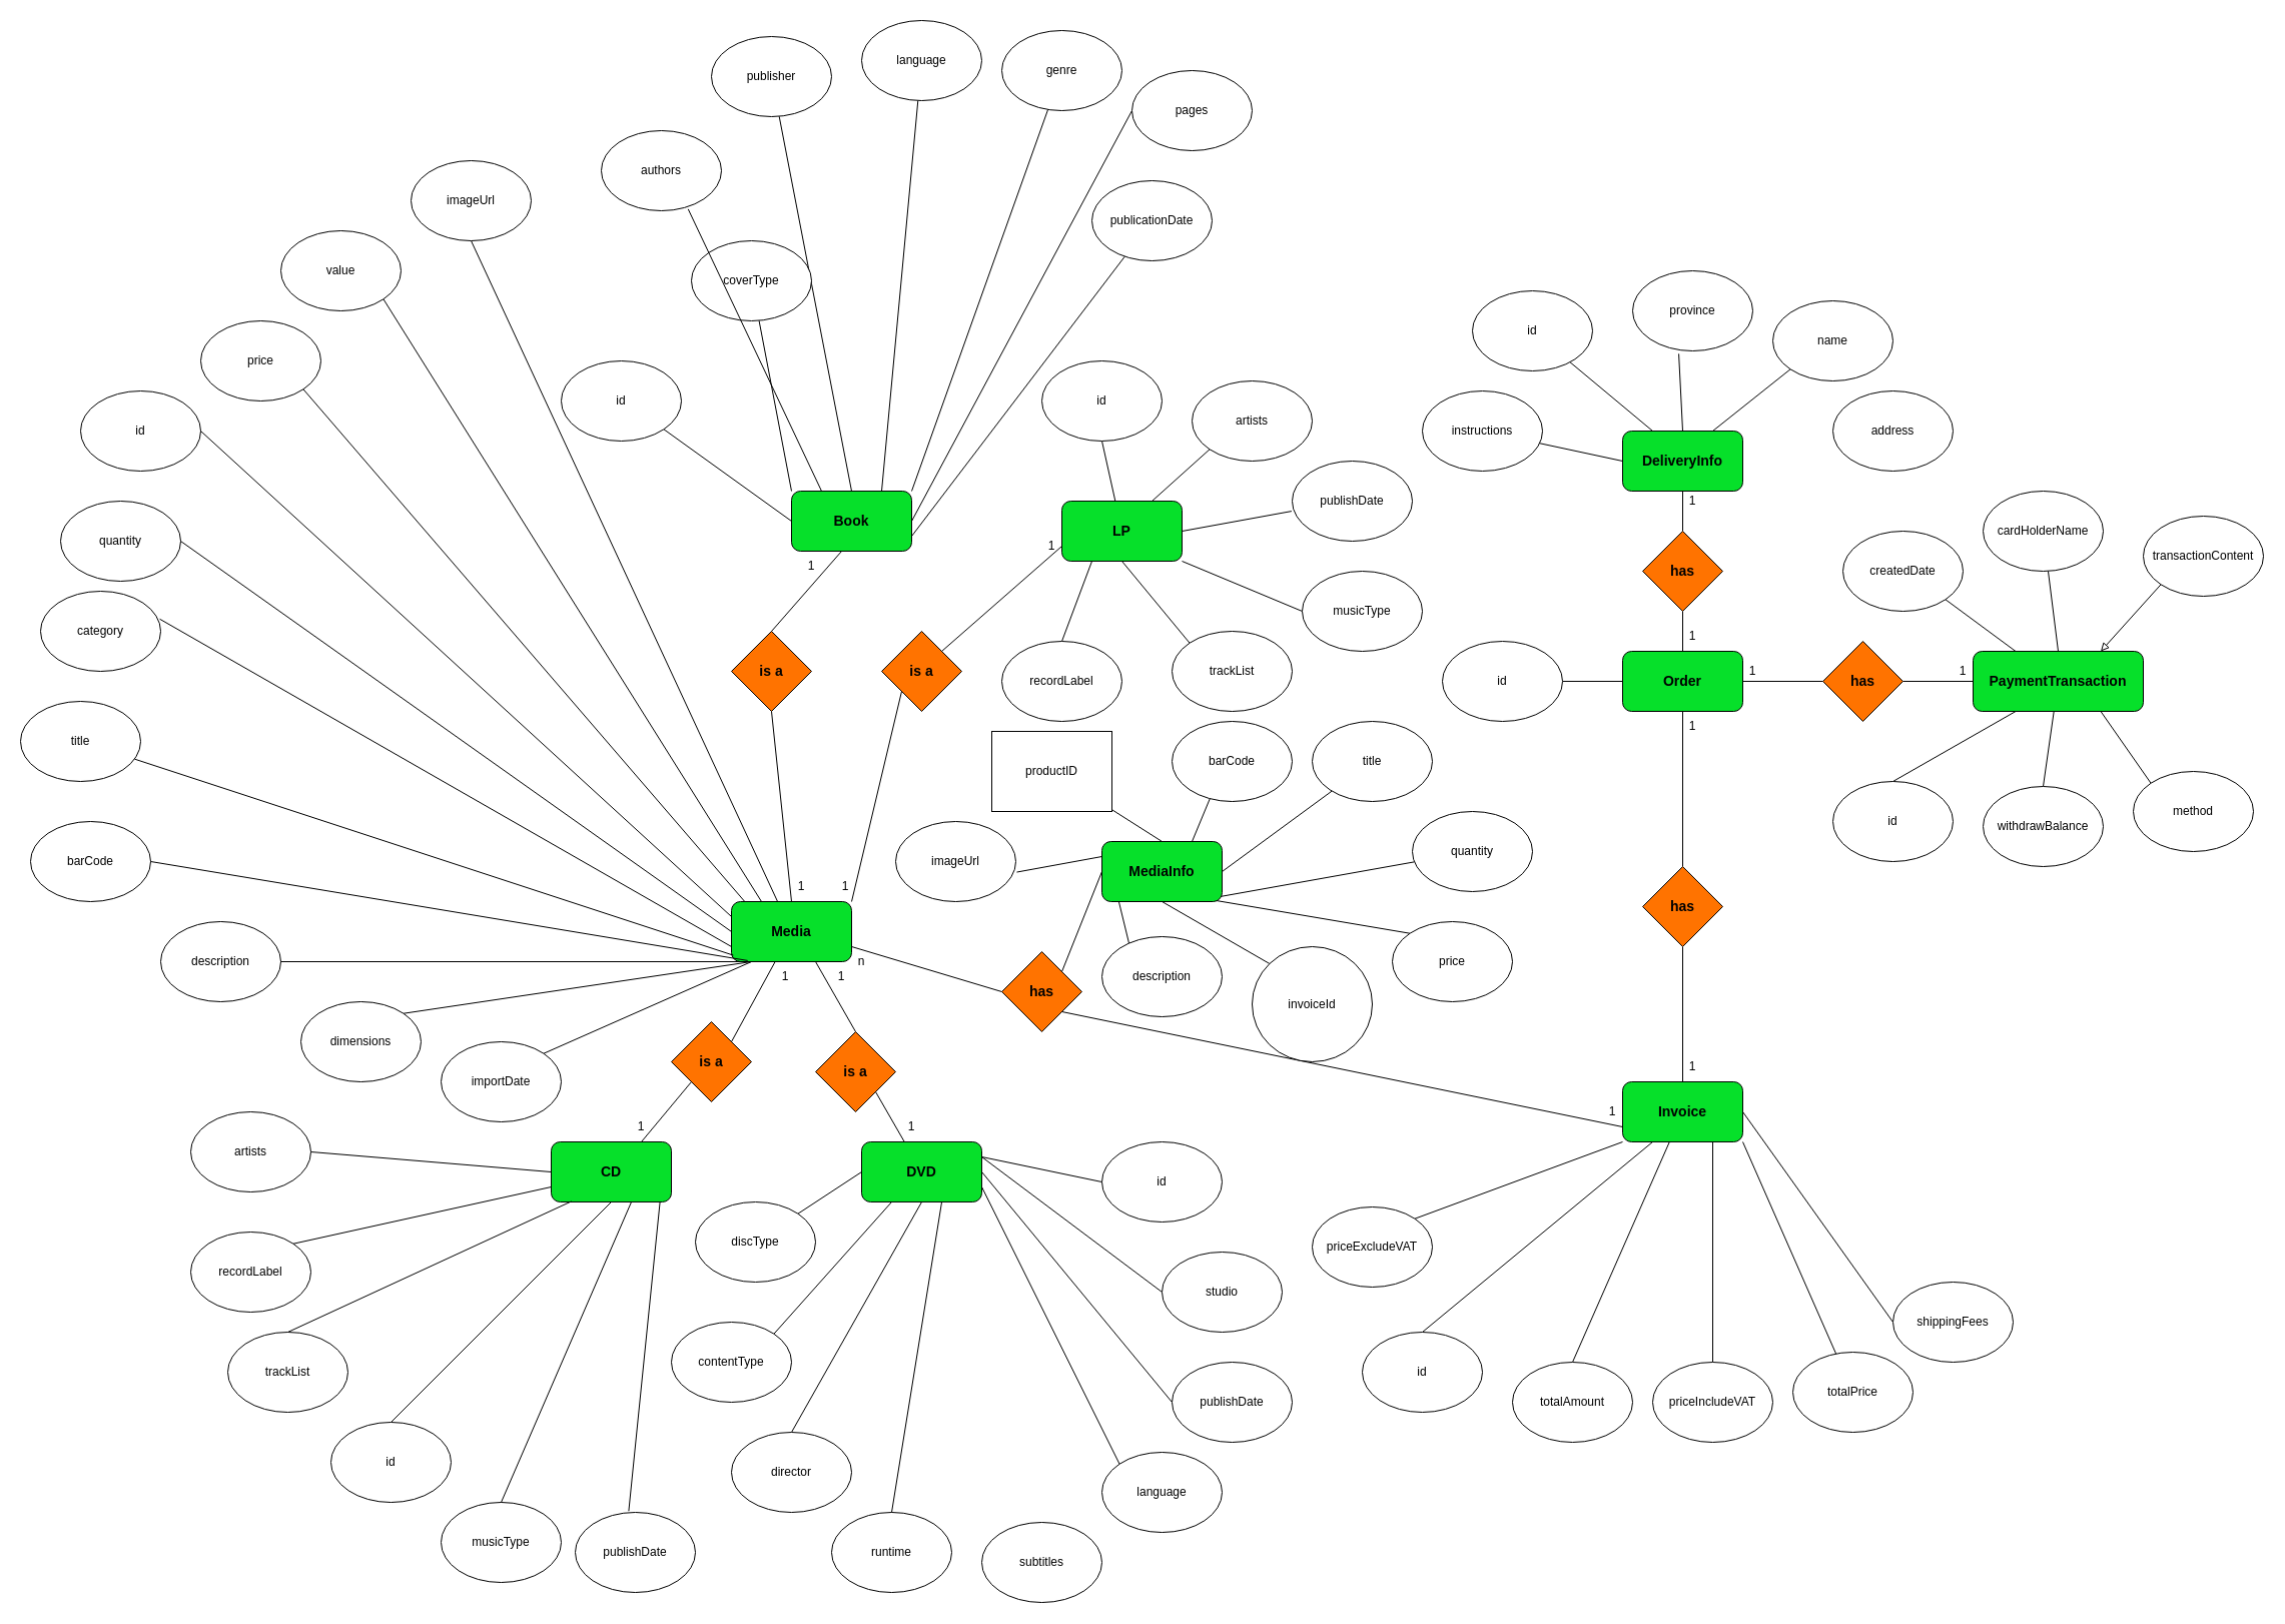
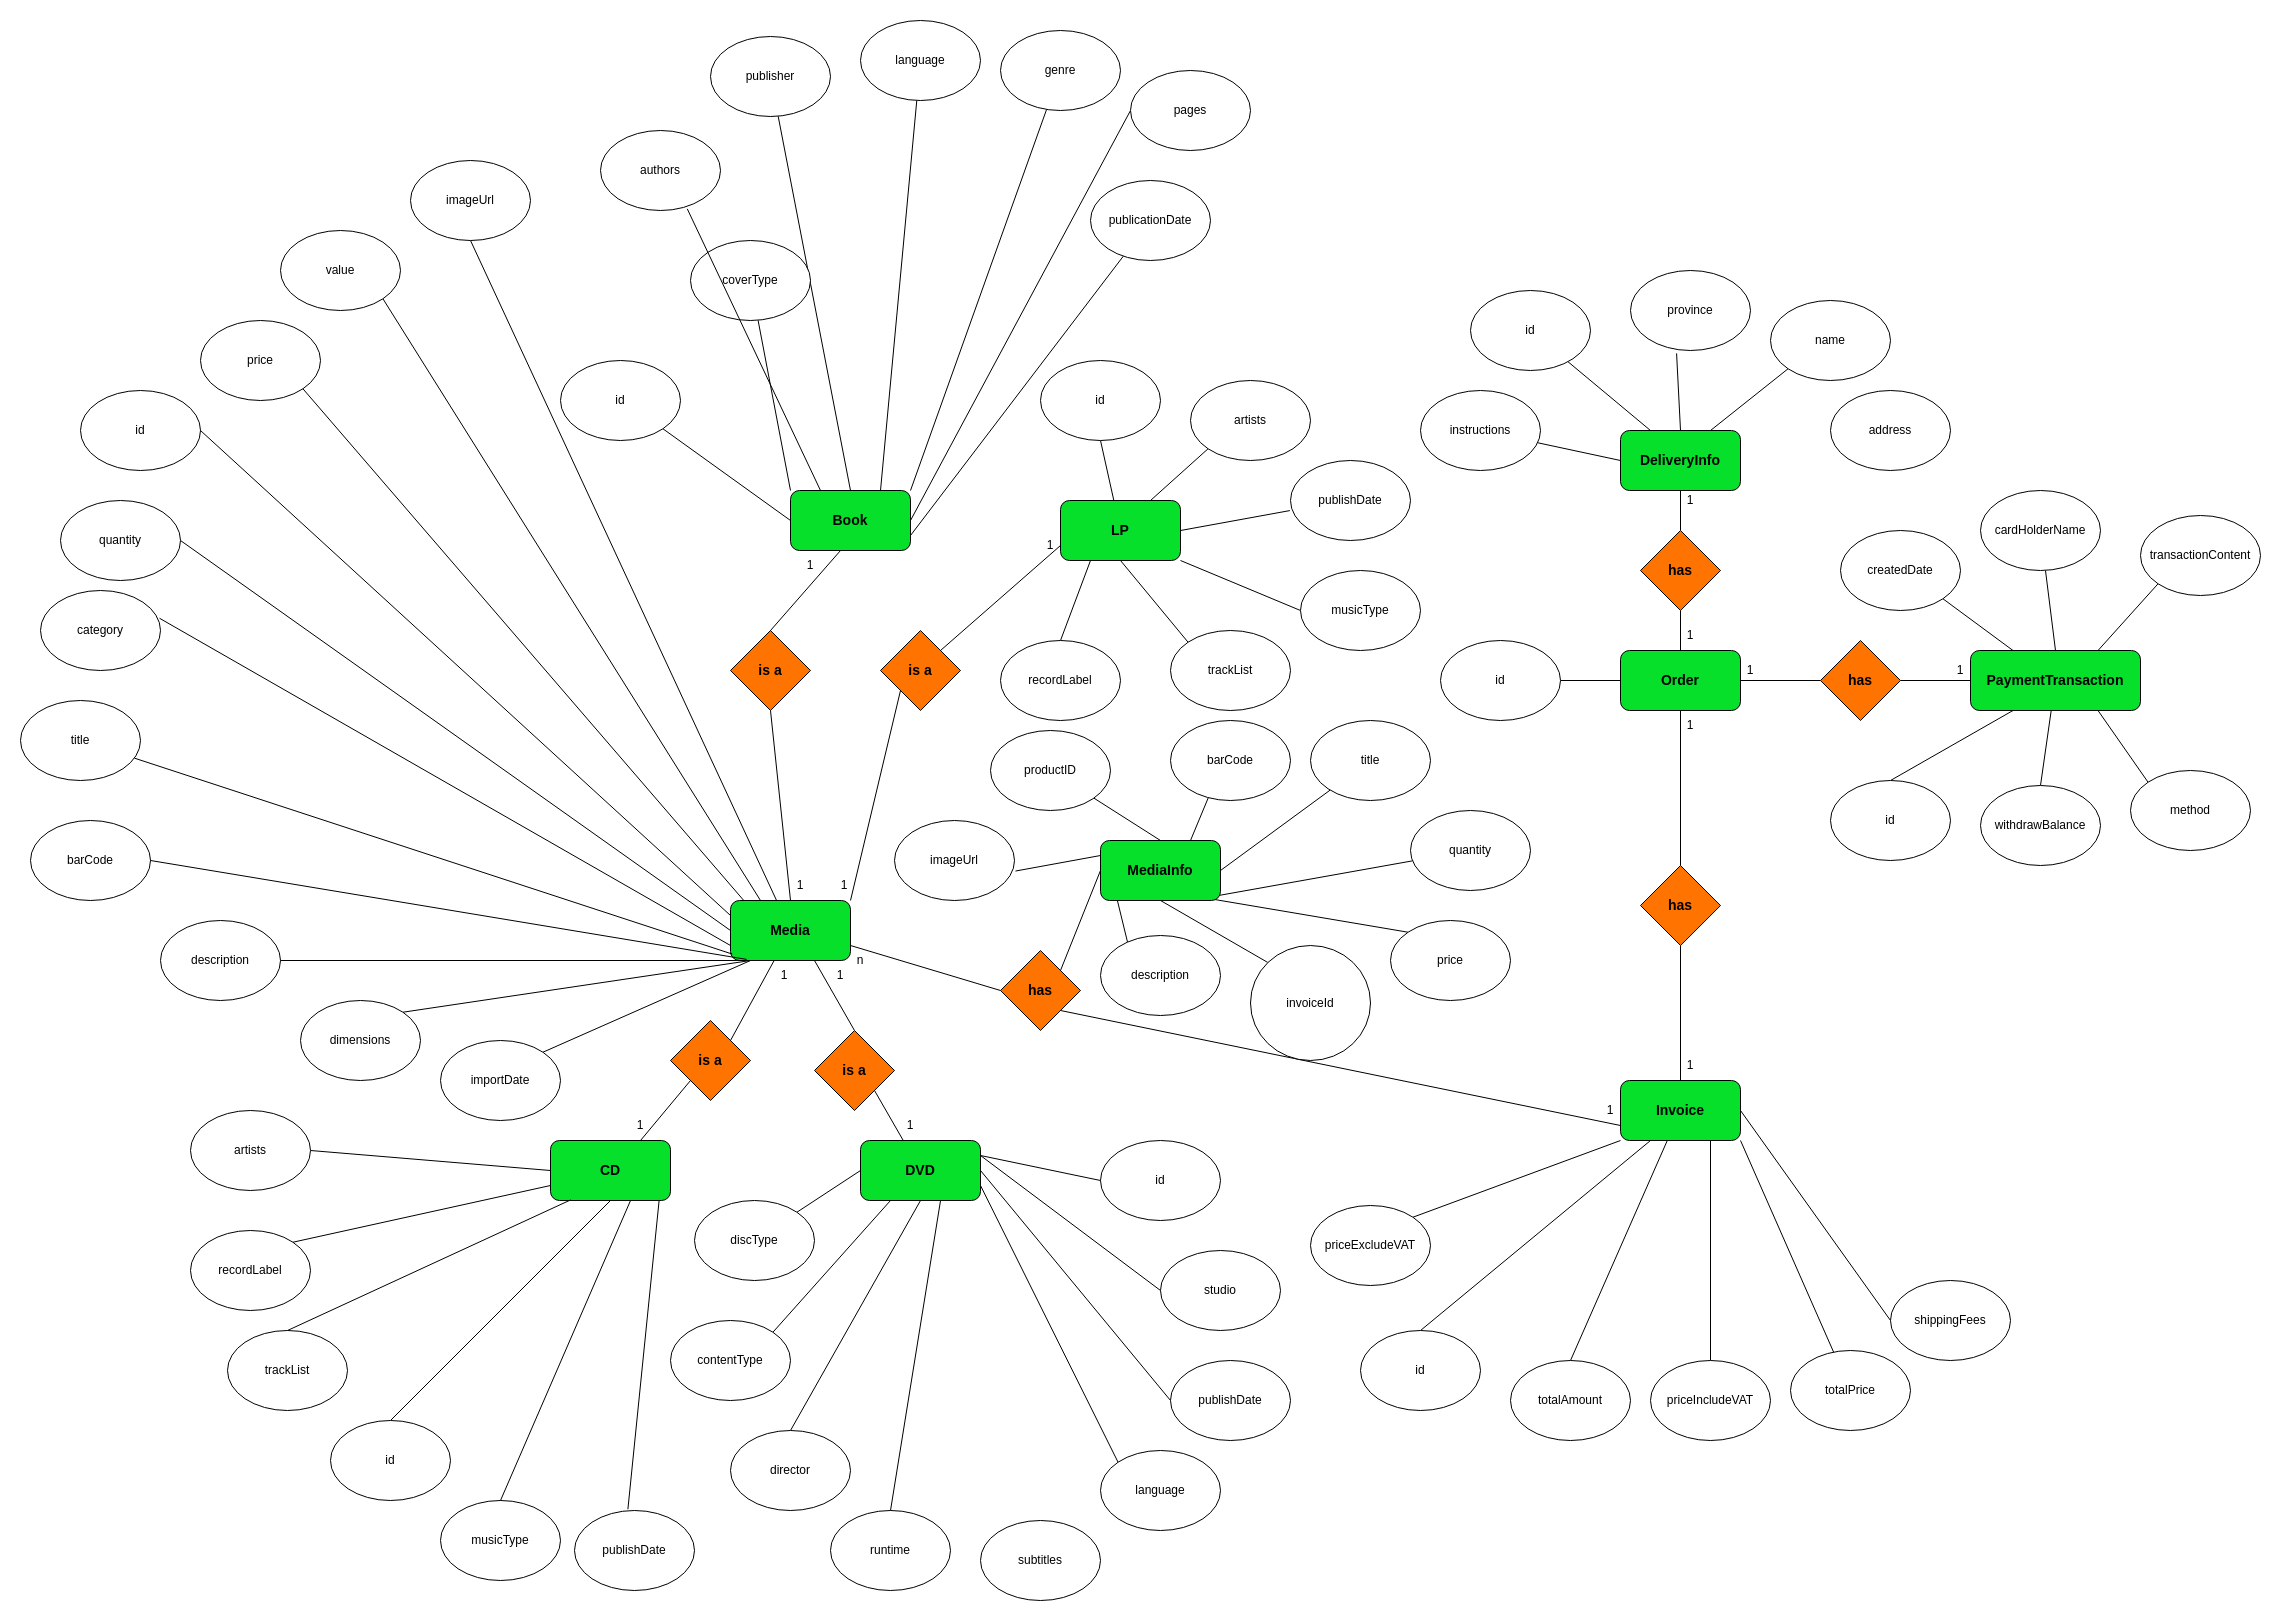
- <mxCell id="165" style="rounded=0;orthogonalLoop=1;jettySize=auto;html=1;exitX=0;exitY=1;exitDx=0;exitDy=0;entryX=0.75;entryY=0;entryDx=0;entryDy=0;endArrow=block;endFill=0;" parent="1" source="166" target="154" edge="1"><mxGeometry relative="1" as="geometry" /></mxCell>
+ <mxCell id="165" style="rounded=0;orthogonalLoop=1;jettySize=auto;html=1;exitX=0;exitY=1;exitDx=0;exitDy=0;entryX=0.75;entryY=0;entryDx=0;entryDy=0;endArrow=none;endFill=0;" parent="1" source="166" target="154" edge="1"><mxGeometry relative="1" as="geometry" /></mxCell>
- <mxCell id="137" value="productID" style="whiteSpace=wrap;html=1;rounded=0;" parent="1" vertex="1"><mxGeometry x="990" y="730" width="120" height="80" as="geometry" /></mxCell>
+ <mxCell id="137" value="productID" style="ellipse;whiteSpace=wrap;html=1;" parent="1" vertex="1"><mxGeometry x="990" y="730" width="120" height="80" as="geometry" /></mxCell>
